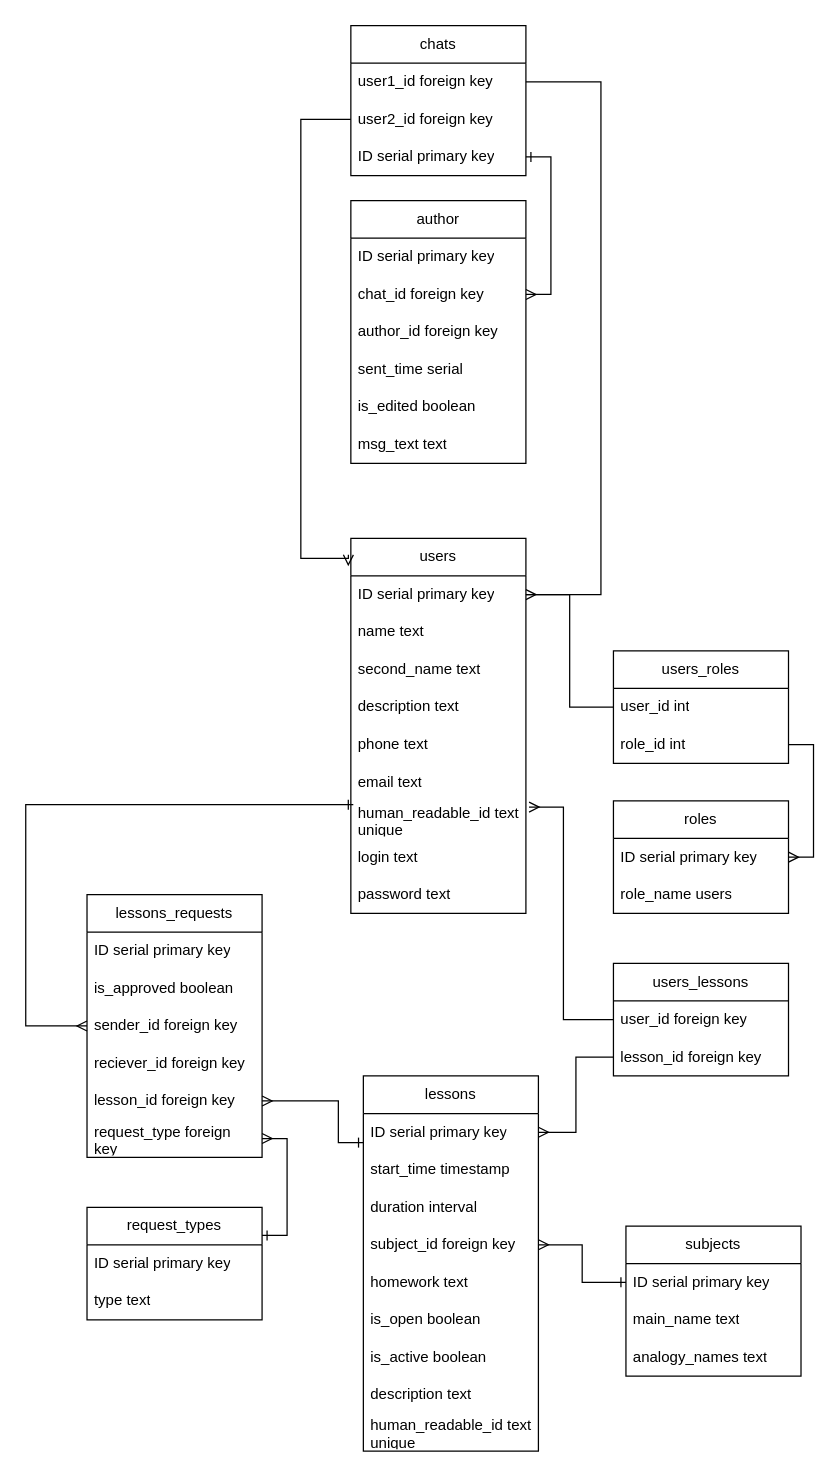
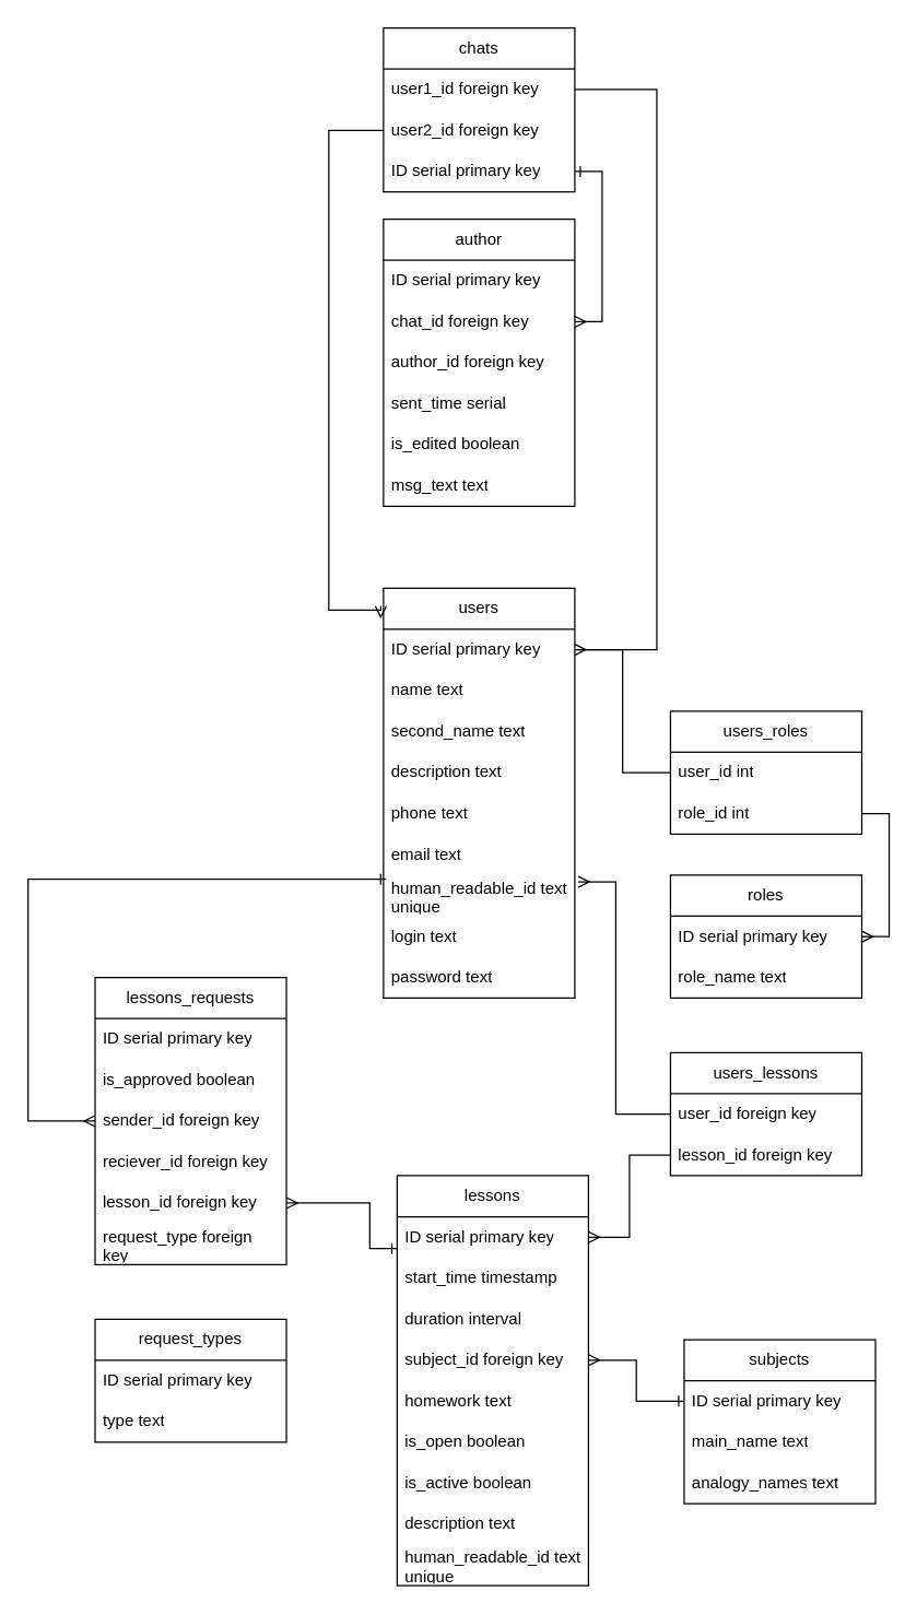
- <mxCell id="53" value="role_name users" style="text;strokeColor=none;fillColor=none;align=left;verticalAlign=middle;spacingLeft=4;spacingRight=4;overflow=hidden;points=[[0,0.5],[1,0.5]];portConstraint=eastwest;rotatable=0;whiteSpace=wrap;html=1;" parent="51" vertex="1"><mxGeometry y="60" width="140" height="30" as="geometry" /></mxCell>
+ <mxCell id="53" value="role_name text" style="text;strokeColor=none;fillColor=none;align=left;verticalAlign=middle;spacingLeft=4;spacingRight=4;overflow=hidden;points=[[0,0.5],[1,0.5]];portConstraint=eastwest;rotatable=0;whiteSpace=wrap;html=1;" parent="51" vertex="1"><mxGeometry y="60" width="140" height="30" as="geometry" /></mxCell>
- <mxCell id="58" style="edgeStyle=orthogonalEdgeStyle;rounded=0;orthogonalLoop=1;jettySize=auto;html=1;exitX=1;exitY=0.5;exitDx=0;exitDy=0;entryX=1;entryY=0.25;entryDx=0;entryDy=0;endArrow=ERone;endFill=0;startArrow=ERmany;startFill=0;" parent="1" source="29" target="55" edge="1"><mxGeometry relative="1" as="geometry" /></mxCell>
